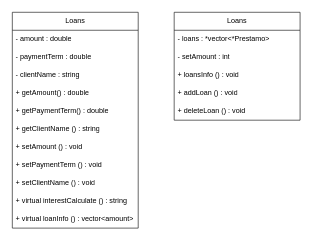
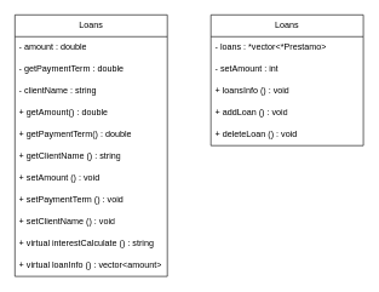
- <mxCell id="4" value="- paymentTerm : double" style="text;strokeColor=none;fillColor=none;align=left;verticalAlign=middle;spacingLeft=4;spacingRight=4;overflow=hidden;points=[[0,0.5],[1,0.5]];portConstraint=eastwest;rotatable=0;whiteSpace=wrap;html=1;" vertex="1" parent="2"><mxGeometry y="60" width="210" height="30" as="geometry" /></mxCell>
+ <mxCell id="4" value="- getPaymentTerm : double" style="text;strokeColor=none;fillColor=none;align=left;verticalAlign=middle;spacingLeft=4;spacingRight=4;overflow=hidden;points=[[0,0.5],[1,0.5]];portConstraint=eastwest;rotatable=0;whiteSpace=wrap;html=1;" vertex="1" parent="2"><mxGeometry y="60" width="210" height="30" as="geometry" /></mxCell>
